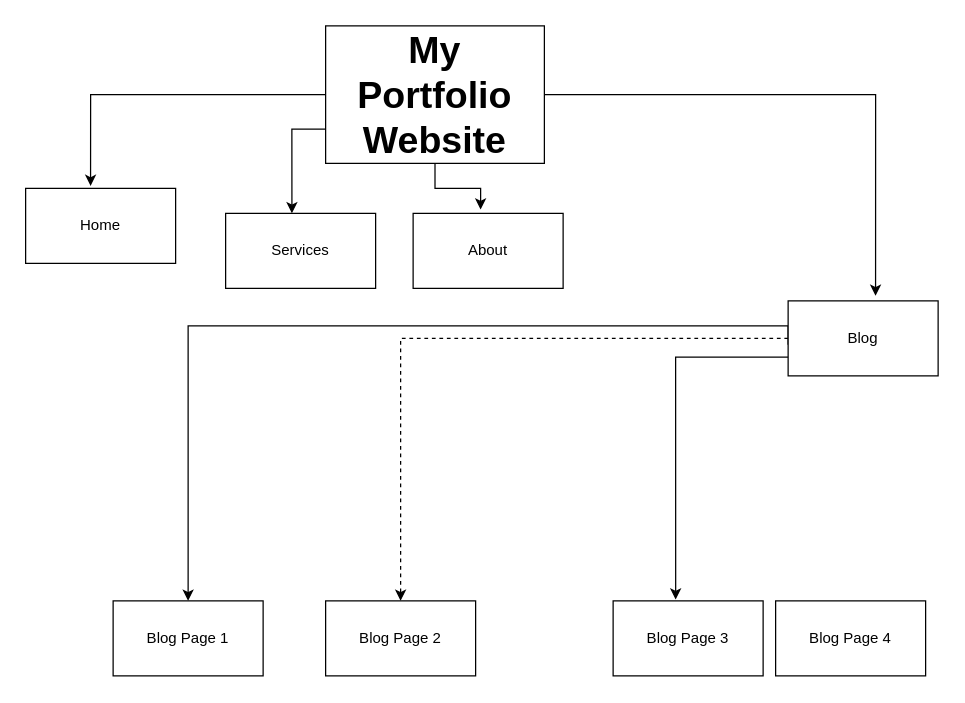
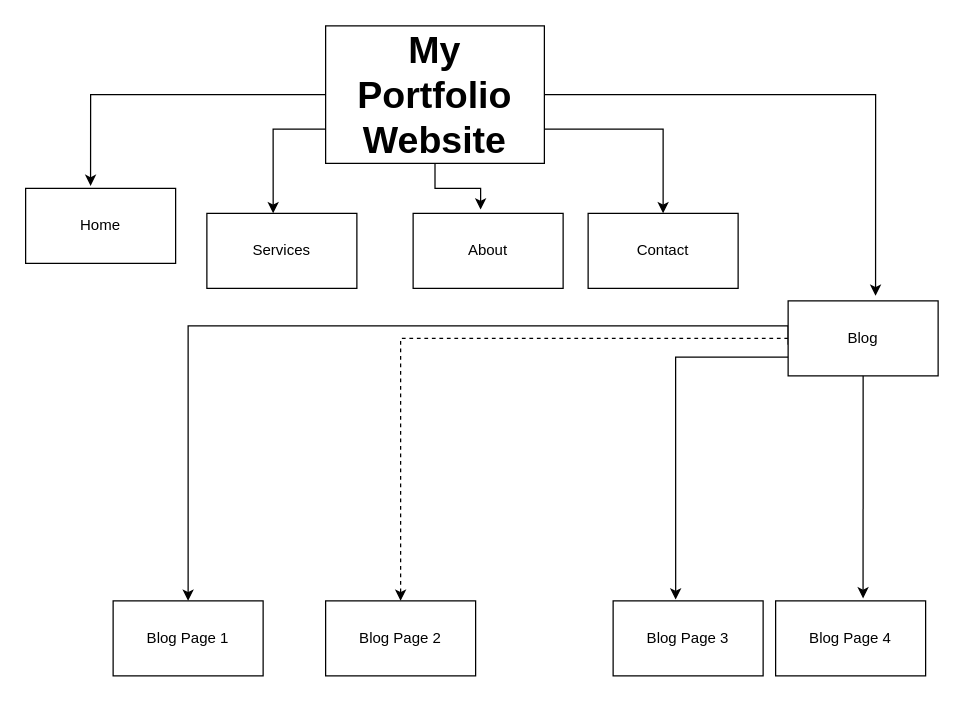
+ <mxCell id="11" style="edgeStyle=orthogonalEdgeStyle;rounded=0;orthogonalLoop=1;jettySize=auto;html=1;exitX=1;exitY=0.75;exitDx=0;exitDy=0;entryX=0.5;entryY=0;entryDx=0;entryDy=0;" parent="1" source="12" target="5" edge="1"><mxGeometry relative="1" as="geometry"><mxPoint x="530" y="103" as="targetPoint" /></mxGeometry></mxCell>
- <mxCell id="3" value="Services" style="rounded=0;whiteSpace=wrap;html=1;" parent="1" vertex="1"><mxGeometry x="180" y="170" width="120" height="60" as="geometry" /></mxCell>
+ <mxCell id="3" value="Services" style="rounded=0;whiteSpace=wrap;html=1;" parent="1" vertex="1"><mxGeometry x="165" y="170" width="120" height="60" as="geometry" /></mxCell>
+ <mxCell id="5" value="Contact" style="rounded=0;whiteSpace=wrap;html=1;" parent="1" vertex="1"><mxGeometry x="470" y="170" width="120" height="60" as="geometry" /></mxCell>
+ <mxCell id="20" style="edgeStyle=orthogonalEdgeStyle;rounded=0;orthogonalLoop=1;jettySize=auto;html=1;exitX=0.5;exitY=1;exitDx=0;exitDy=0;entryX=0.583;entryY=-0.033;entryDx=0;entryDy=0;entryPerimeter=0;" parent="1" source="8" target="16" edge="1"><mxGeometry relative="1" as="geometry" /></mxCell>
